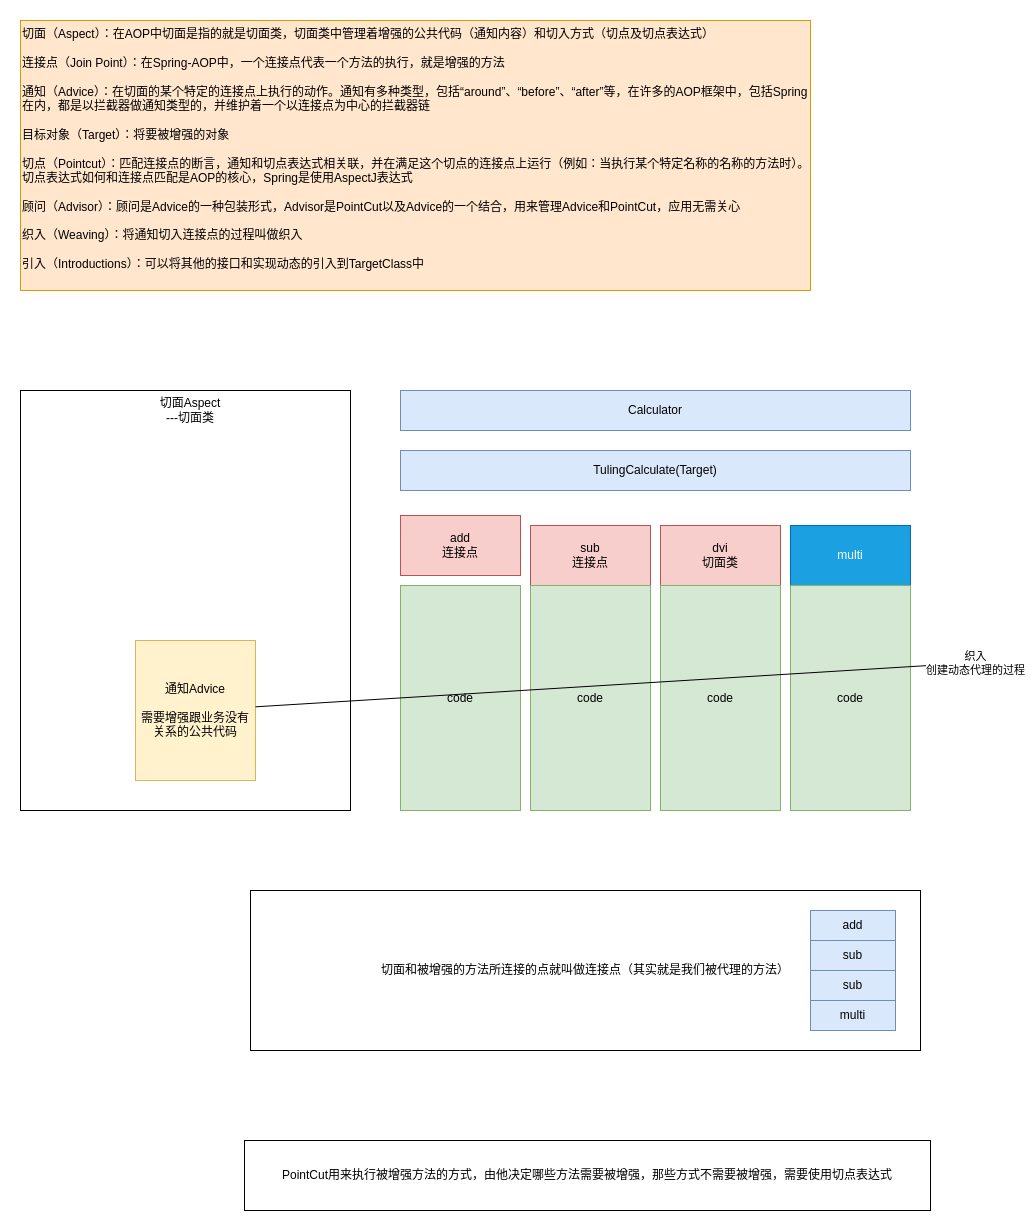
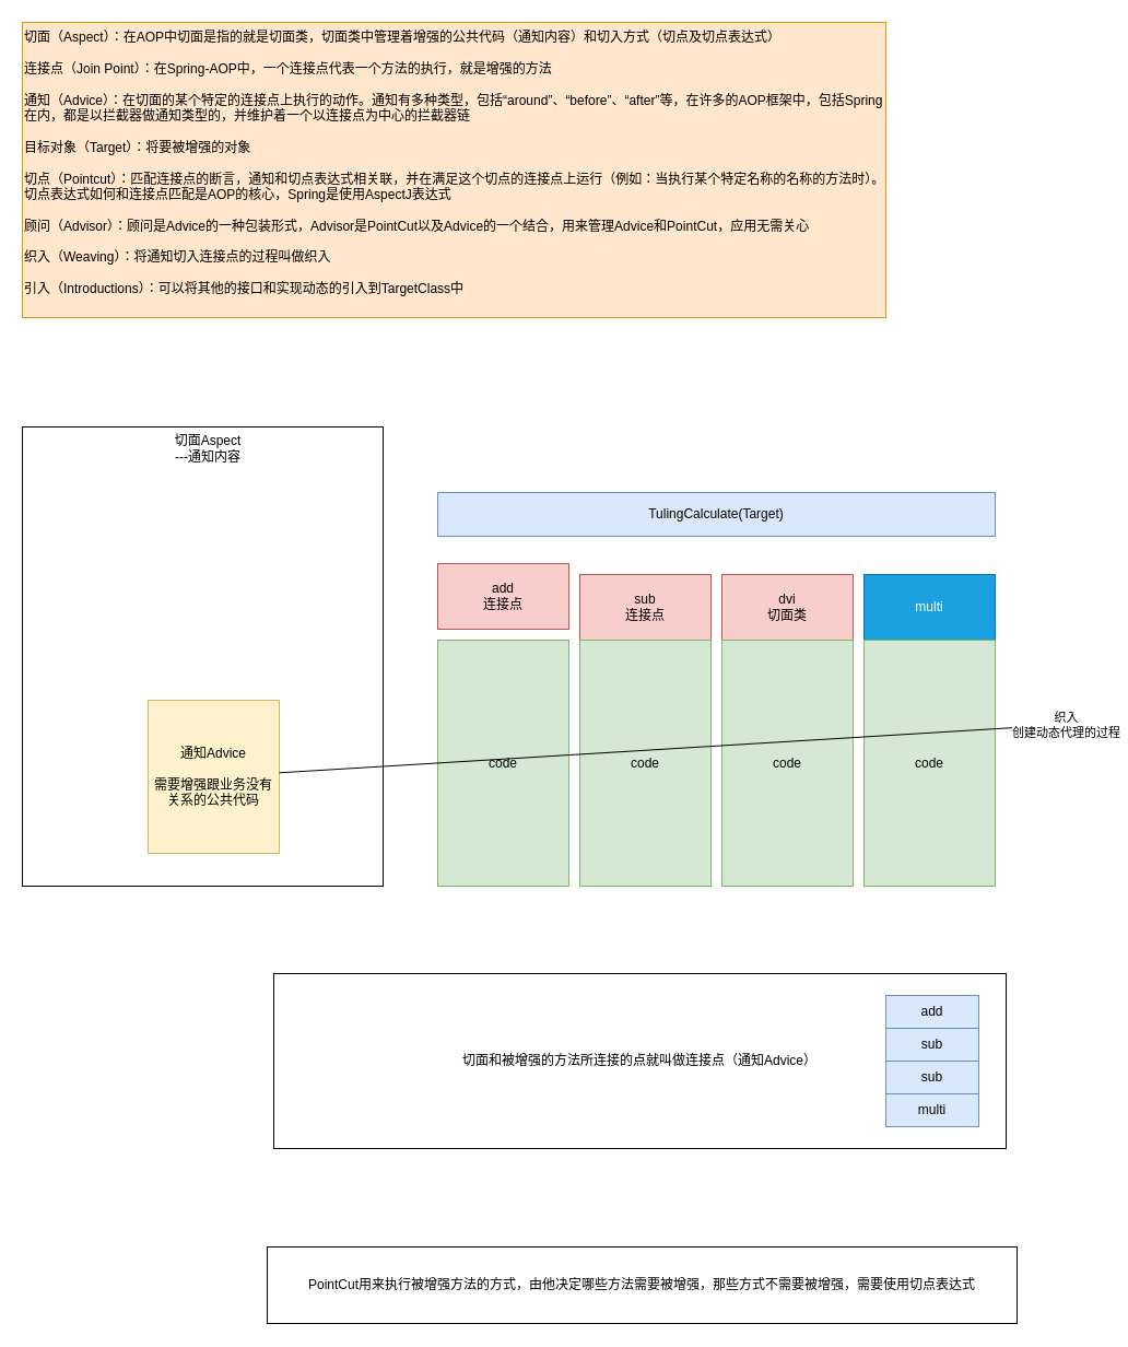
- <mxCell id="5" value="切面Aspect&lt;br&gt;---切面类" style="text;html=1;strokeColor=none;fillColor=none;align=center;verticalAlign=middle;whiteSpace=wrap;rounded=0;" vertex="1" parent="1"><mxGeometry x="135" y="390" width="110" height="40" as="geometry" /></mxCell>
+ <mxCell id="5" value="切面Aspect&lt;br&gt;---通知内容" style="text;html=1;strokeColor=none;fillColor=none;align=center;verticalAlign=middle;whiteSpace=wrap;rounded=0;" vertex="1" parent="1"><mxGeometry x="135" y="390" width="110" height="40" as="geometry" /></mxCell>
- <mxCell id="6" value="Calculator" style="rounded=0;whiteSpace=wrap;html=1;align=center;verticalAlign=middle;fillColor=#dae8fc;strokeColor=#6c8ebf;" vertex="1" parent="1"><mxGeometry x="400" y="390" width="510" height="40" as="geometry" /></mxCell>
- <mxCell id="18" value="切面和被增强的方法所连接的点就叫做连接点（其实就是我们被代理的方法）" style="rounded=0;whiteSpace=wrap;html=1;align=center;verticalAlign=middle;" vertex="1" parent="1"><mxGeometry x="250" y="890" width="670" height="160" as="geometry" /></mxCell>
+ <mxCell id="18" value="切面和被增强的方法所连接的点就叫做连接点（通知Advice）" style="rounded=0;whiteSpace=wrap;html=1;align=center;verticalAlign=middle;" vertex="1" parent="1"><mxGeometry x="250" y="890" width="670" height="160" as="geometry" /></mxCell>
